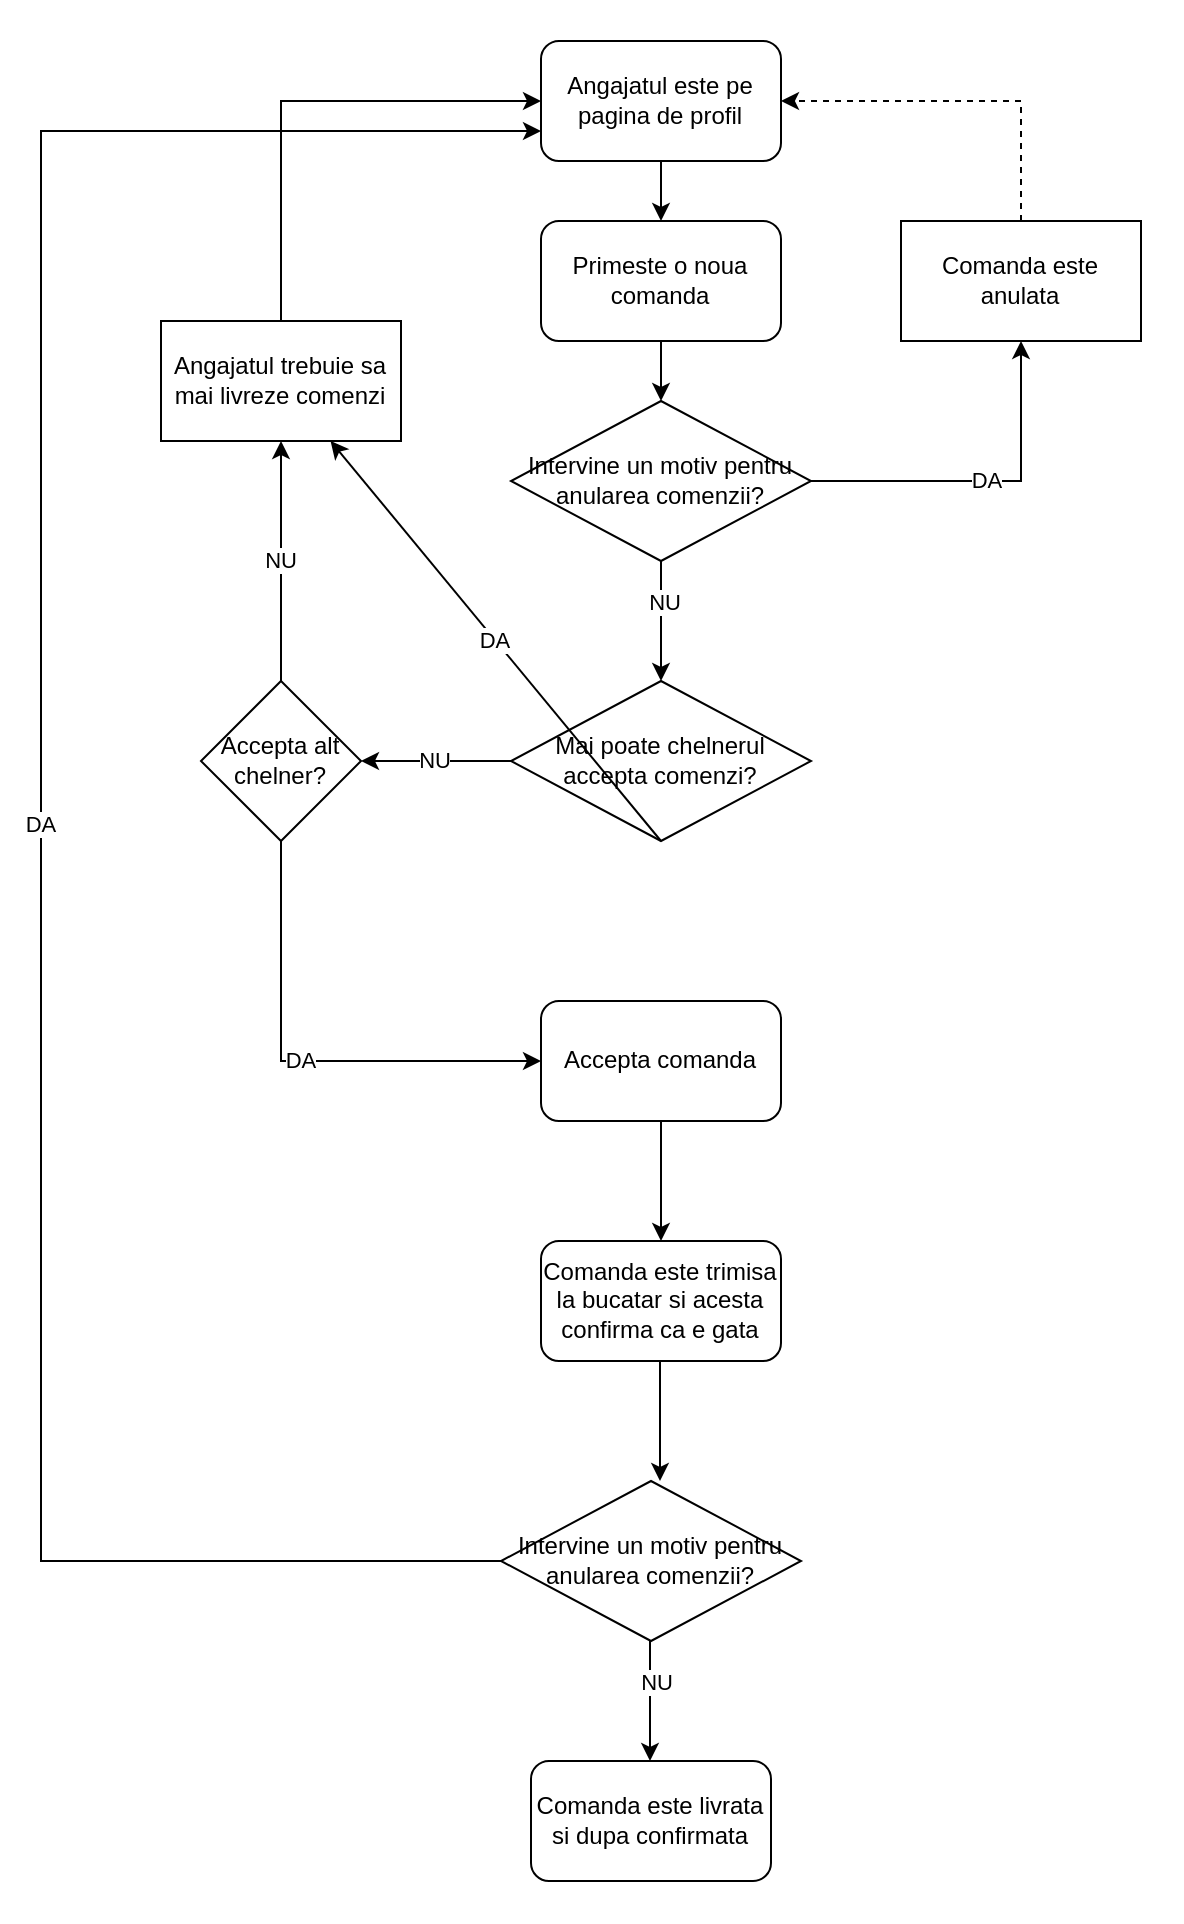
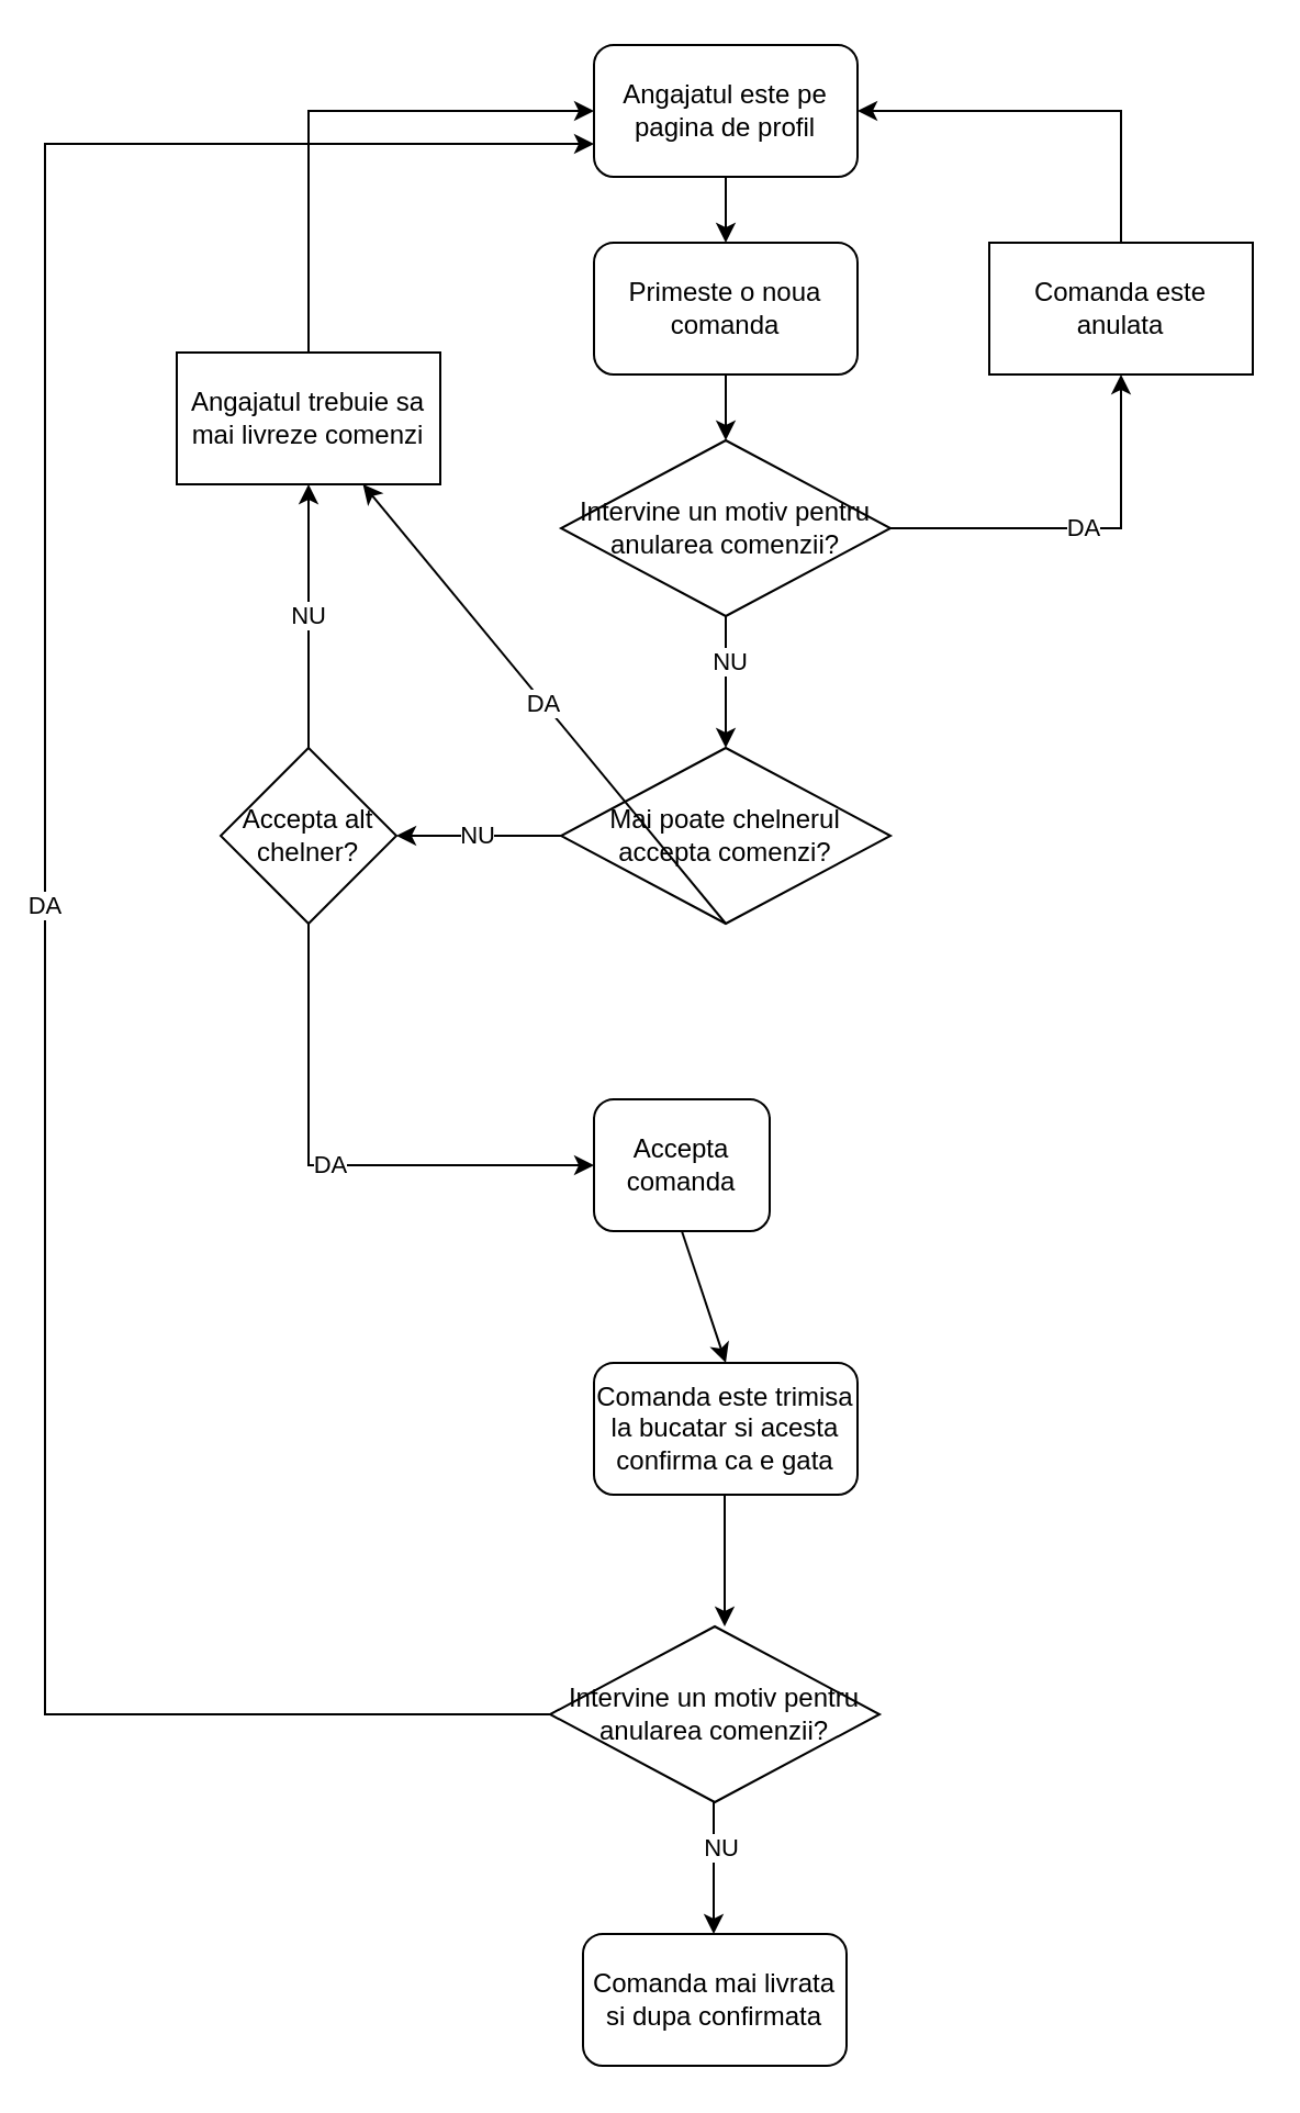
- <mxCell id="15" value="" style="endArrow=classic;html=1;rounded=0;entryX=1;entryY=0.5;entryDx=0;entryDy=0;exitX=0.5;exitY=0;exitDx=0;exitDy=0;dashed=1;" edge="1" parent="1" source="16" target="2"><mxGeometry width="50" height="50" relative="1" as="geometry"><mxPoint x="520" y="130" as="sourcePoint" /><mxPoint x="350" y="220" as="targetPoint" /><Array as="points"><mxPoint x="510" y="50" /></Array></mxGeometry></mxCell>
+ <mxCell id="15" value="" style="endArrow=classic;html=1;rounded=0;entryX=1;entryY=0.5;entryDx=0;entryDy=0;exitX=0.5;exitY=0;exitDx=0;exitDy=0;" edge="1" parent="1" source="16" target="2"><mxGeometry width="50" height="50" relative="1" as="geometry"><mxPoint x="520" y="130" as="sourcePoint" /><mxPoint x="350" y="220" as="targetPoint" /><Array as="points"><mxPoint x="510" y="50" /></Array></mxGeometry></mxCell>
- <mxCell id="5" value="Accepta comanda" style="rounded=1;whiteSpace=wrap;html=1;" vertex="1" parent="1"><mxGeometry x="270" y="500" width="120" height="60" as="geometry" /></mxCell>
+ <mxCell id="5" value="Accepta comanda" style="rounded=1;whiteSpace=wrap;html=1;" vertex="1" parent="1"><mxGeometry x="270" y="500" width="80" height="60" as="geometry" /></mxCell>
- <mxCell id="21" value="Comanda este livrata si dupa confirmata" style="rounded=1;whiteSpace=wrap;html=1;" vertex="1" parent="1"><mxGeometry x="265" y="880" width="120" height="60" as="geometry" /></mxCell>
+ <mxCell id="21" value="Comanda mai livrata si dupa confirmata" style="rounded=1;whiteSpace=wrap;html=1;" vertex="1" parent="1"><mxGeometry x="265" y="880" width="120" height="60" as="geometry" /></mxCell>
